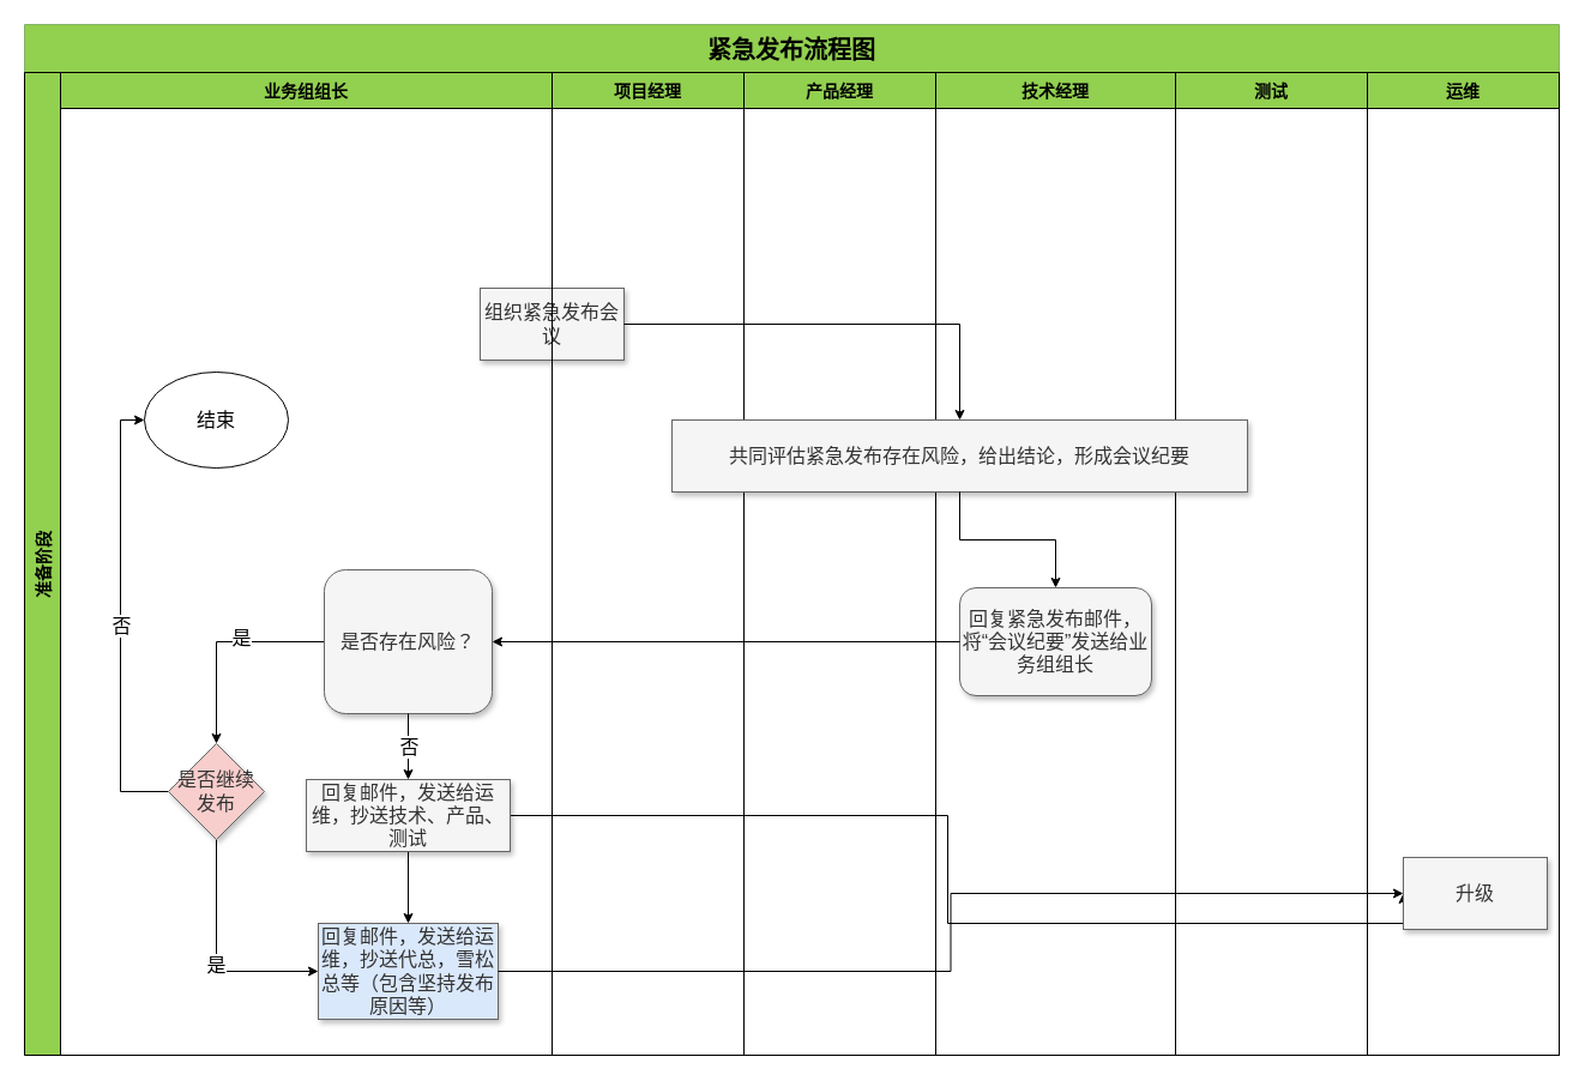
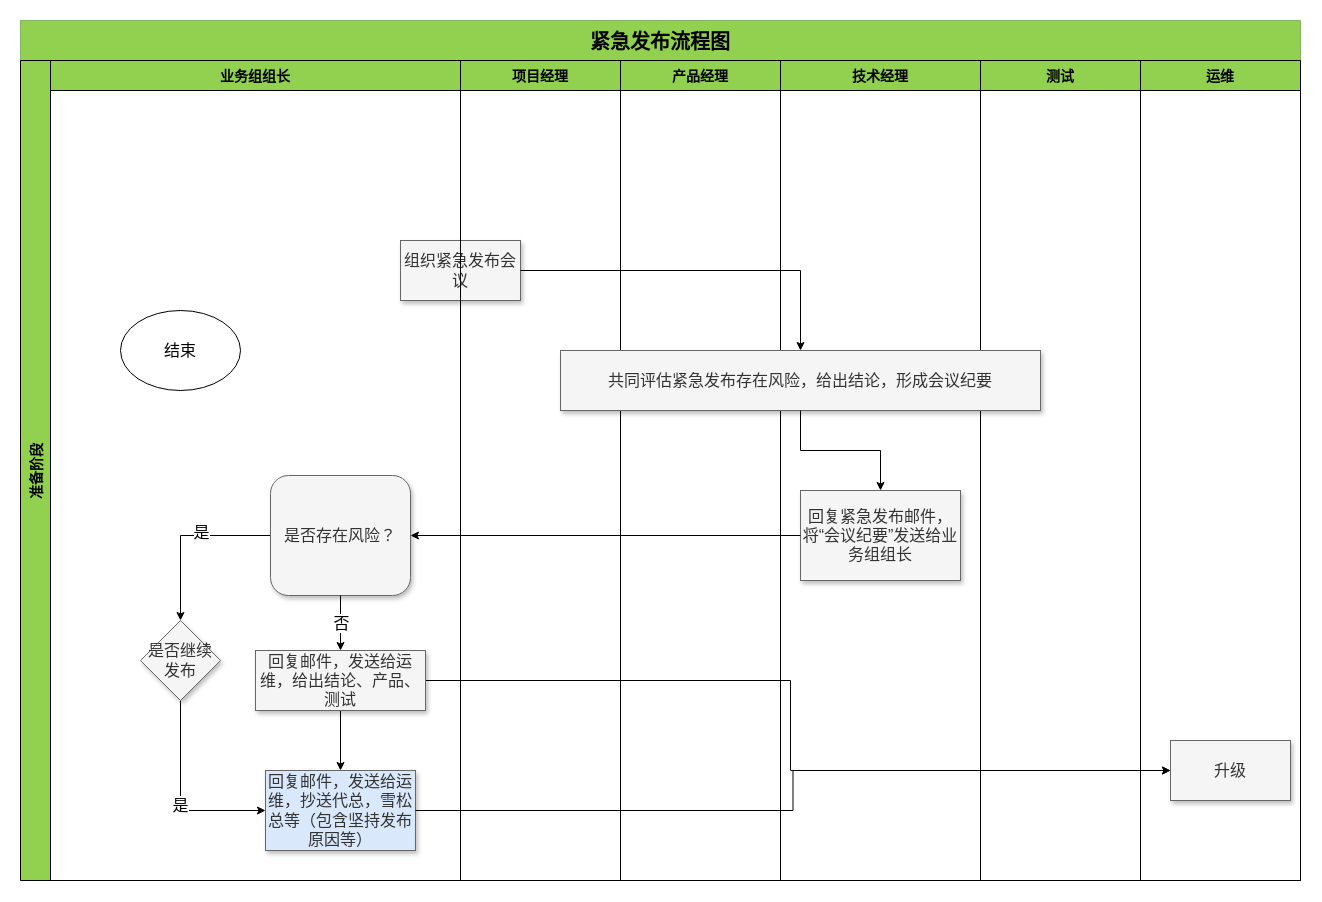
- <mxCell id="24" style="edgeStyle=orthogonalEdgeStyle;rounded=0;orthogonalLoop=1;jettySize=auto;html=1;exitX=0;exitY=0.5;exitDx=0;exitDy=0;entryX=0;entryY=0.5;entryDx=0;entryDy=0;" edge="1" parent="14" source="26" target="27"><mxGeometry relative="1" as="geometry" /></mxCell>
- <mxCell id="25" value="否" style="edgeLabel;html=1;align=center;verticalAlign=middle;resizable=0;points=[];fontSize=16;" vertex="1" connectable="0" parent="24"><mxGeometry x="-0.032" relative="1" as="geometry"><mxPoint as="offset" /></mxGeometry></mxCell>
- <mxCell id="5" value="回复紧急发布邮件，将“会议纪要”发送给业务组组长" style="whiteSpace=wrap;html=1;fontSize=16;fillColor=#f5f5f5;strokeColor=#666666;fontColor=#333333;shadow=1;sketch=0;rounded=1;" vertex="1" parent="4"><mxGeometry x="20" y="430" width="160" height="90" as="geometry" /></mxCell>
+ <mxCell id="5" value="回复紧急发布邮件，将“会议纪要”发送给业务组组长" style="whiteSpace=wrap;html=1;fontSize=16;fillColor=#f5f5f5;strokeColor=#666666;fontColor=#333333;shadow=1;sketch=0;" vertex="1" parent="4"><mxGeometry x="20" y="430" width="160" height="90" as="geometry" /></mxCell>
- <mxCell id="26" value="是否继续发布" style="rhombus;whiteSpace=wrap;html=1;fontSize=16;fillColor=#f8cecc;strokeColor=#666666;fontColor=#333333;shadow=1;sketch=0;" vertex="1" parent="14"><mxGeometry x="90" y="560" width="80" height="80" as="geometry" /></mxCell>
+ <mxCell id="26" value="是否继续发布" style="rhombus;whiteSpace=wrap;html=1;fontSize=16;fillColor=#f5f5f5;strokeColor=#666666;fontColor=#333333;shadow=1;sketch=0;" vertex="1" parent="14"><mxGeometry x="90" y="560" width="80" height="80" as="geometry" /></mxCell>
- <mxCell id="16" value="回复邮件，发送给运维，抄送技术、产品、测试" style="whiteSpace=wrap;html=1;fontSize=16;fillColor=#f5f5f5;strokeColor=#666666;fontColor=#333333;shadow=1;sketch=0;" vertex="1" parent="14"><mxGeometry x="205" y="590" width="170" height="60" as="geometry" /></mxCell>
+ <mxCell id="16" value="回复邮件，发送给运维，给出结论、产品、测试" style="whiteSpace=wrap;html=1;fontSize=16;fillColor=#f5f5f5;strokeColor=#666666;fontColor=#333333;shadow=1;sketch=0;" vertex="1" parent="14"><mxGeometry x="205" y="590" width="170" height="60" as="geometry" /></mxCell>
- <mxCell id="9" value="升级" style="whiteSpace=wrap;html=1;fontSize=16;fillColor=#f5f5f5;strokeColor=#666666;fontColor=#333333;shadow=1;sketch=0;" vertex="1" parent="8"><mxGeometry x="30" y="655" width="120" height="60" as="geometry" /></mxCell>
+ <mxCell id="9" value="升级" style="whiteSpace=wrap;html=1;fontSize=16;fillColor=#f5f5f5;strokeColor=#666666;fontColor=#333333;shadow=1;sketch=0;" vertex="1" parent="8"><mxGeometry x="30" y="680" width="120" height="60" as="geometry" /></mxCell>
